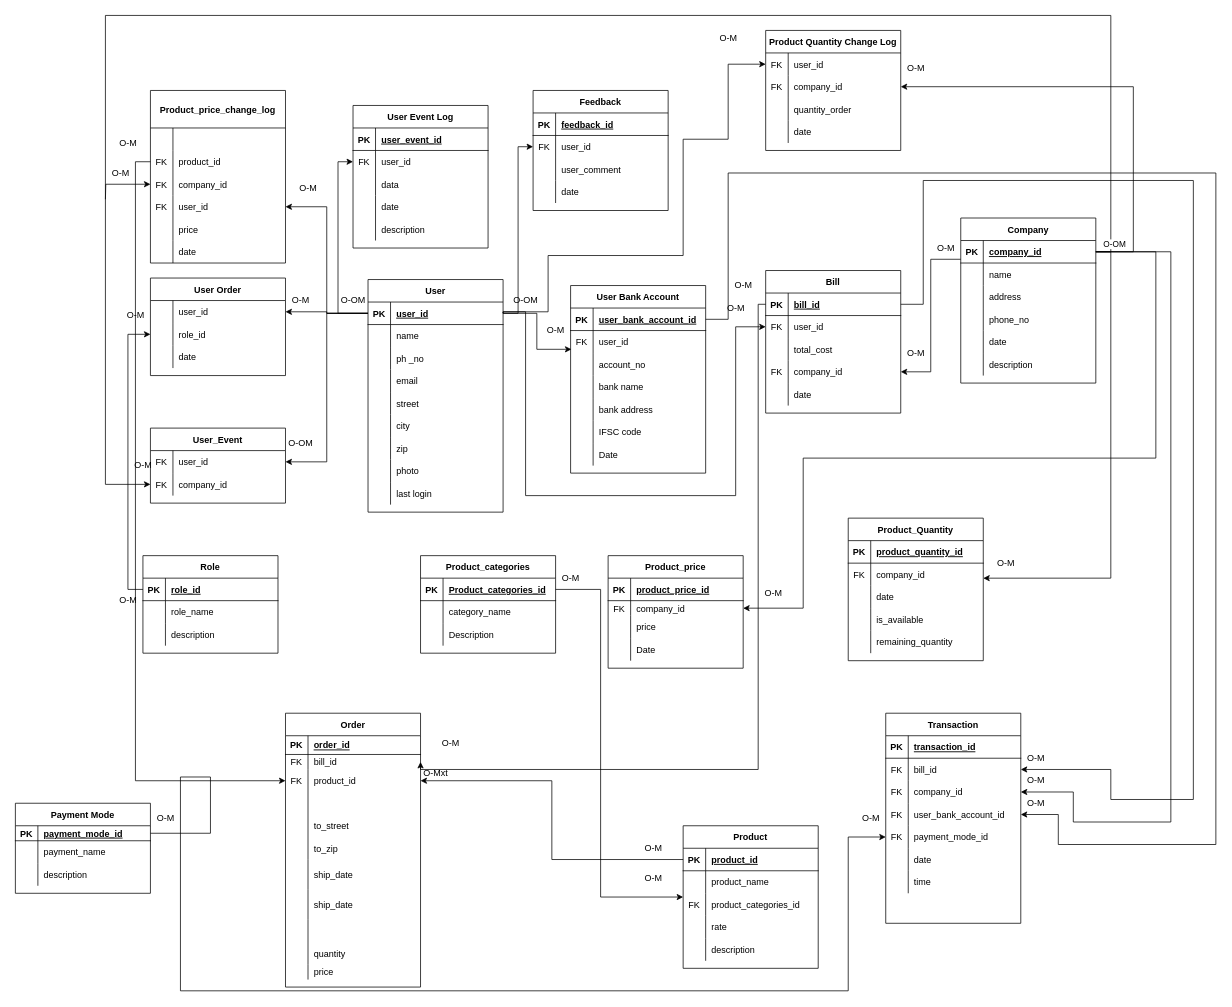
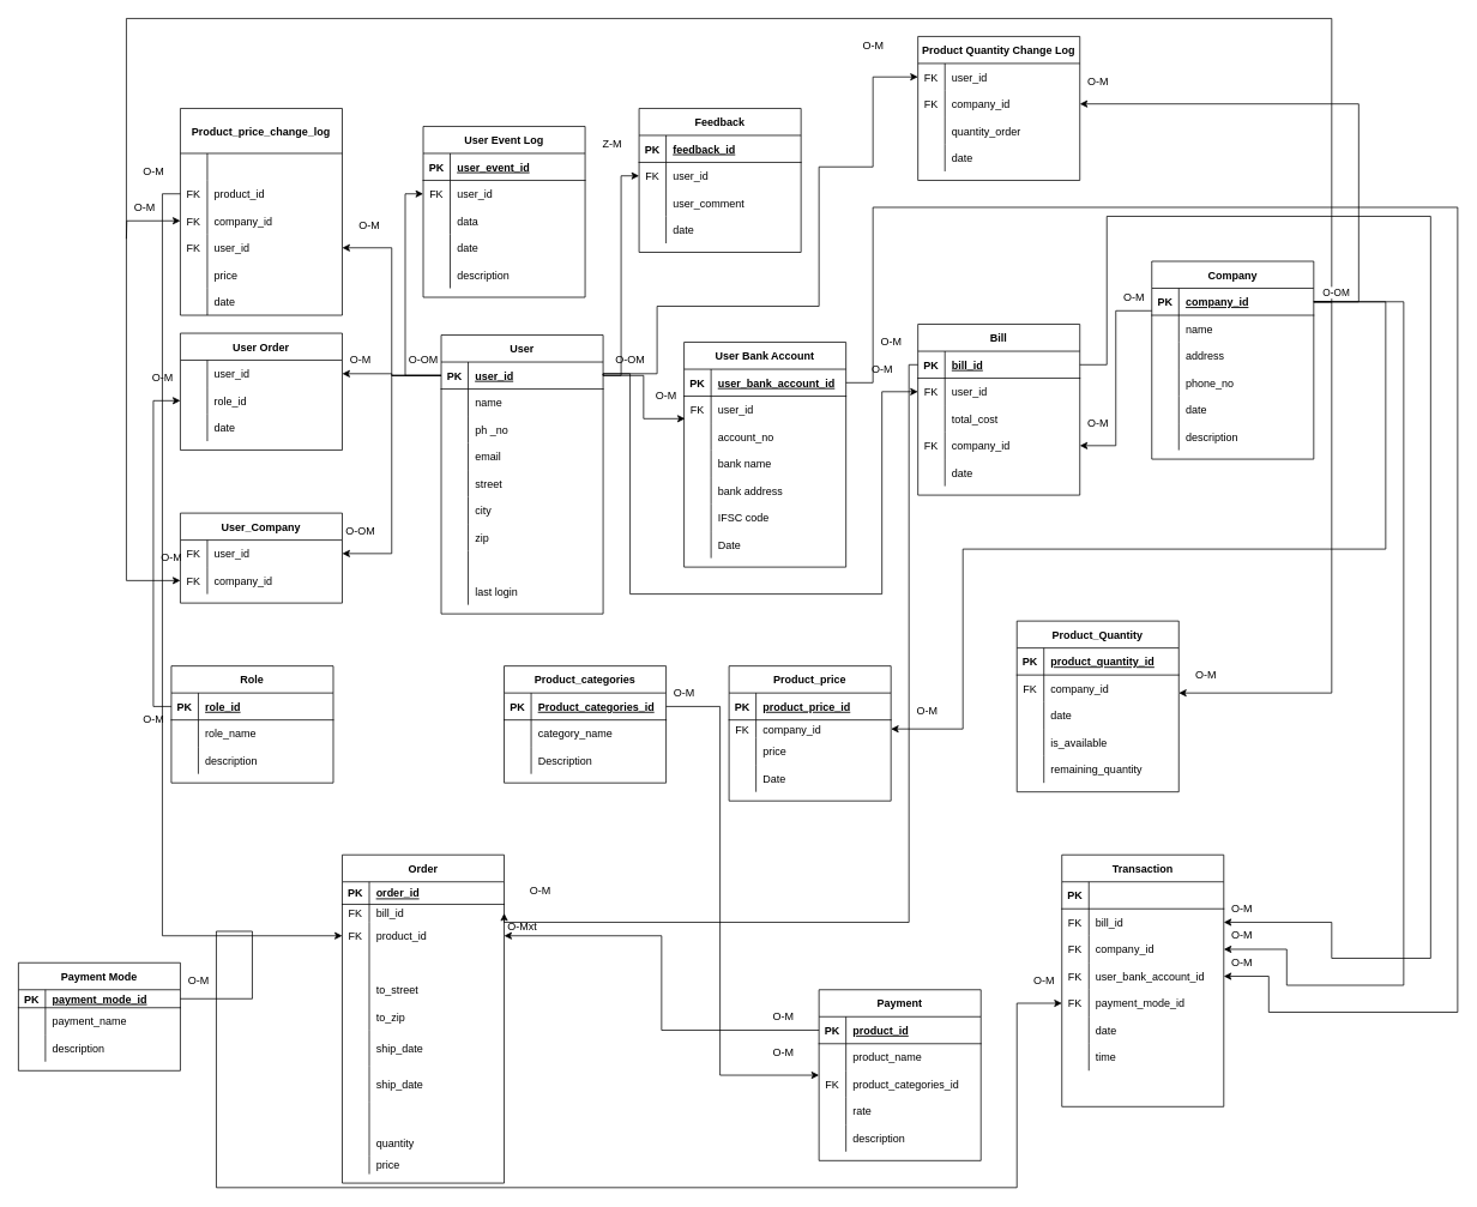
+ <mxCell id="340" value="Z-M" style="text;html=1;align=center;verticalAlign=middle;resizable=0;points=[];autosize=1;strokeColor=none;fillColor=none;" vertex="1" parent="1"><mxGeometry x="660" y="150" width="40" height="20" as="geometry" /></mxCell>
- <mxCell id="108" value="User_Event" style="shape=table;startSize=30;container=1;collapsible=1;childLayout=tableLayout;fixedRows=1;rowLines=0;fontStyle=1;align=center;resizeLast=1;" parent="1" vertex="1"><mxGeometry y="570" width="180" height="100" as="geometry" x="200" /></mxCell>
+ <mxCell id="108" value="User_Company" style="shape=table;startSize=30;container=1;collapsible=1;childLayout=tableLayout;fixedRows=1;rowLines=0;fontStyle=1;align=center;resizeLast=1;" parent="1" vertex="1"><mxGeometry y="570" width="180" height="100" as="geometry" x="200" /></mxCell>
- <mxCell id="26" value="photo" style="shape=partialRectangle;connectable=0;fillColor=none;top=0;left=0;bottom=0;right=0;align=left;spacingLeft=6;overflow=hidden;" parent="24" vertex="1"><mxGeometry x="30" width="150" height="30" as="geometry"><mxRectangle width="150" height="30" as="alternateBounds" /></mxGeometry></mxCell>
- <mxCell id="221" value="transaction_id" style="shape=partialRectangle;connectable=0;fillColor=none;top=0;left=0;bottom=0;right=0;align=left;spacingLeft=6;fontStyle=5;overflow=hidden;" parent="219" vertex="1"><mxGeometry x="30" width="150" height="30" as="geometry"><mxRectangle width="150" height="30" as="alternateBounds" /></mxGeometry></mxCell>
- <mxCell id="154" value="Product" style="shape=table;startSize=30;container=1;collapsible=1;childLayout=tableLayout;fixedRows=1;rowLines=0;fontStyle=1;align=center;resizeLast=1;" parent="1" vertex="1"><mxGeometry x="910" y="1100" width="180" height="190" as="geometry" /></mxCell>
+ <mxCell id="154" value="Payment" style="shape=table;startSize=30;container=1;collapsible=1;childLayout=tableLayout;fixedRows=1;rowLines=0;fontStyle=1;align=center;resizeLast=1;" parent="1" vertex="1"><mxGeometry x="910" y="1100" width="180" height="190" as="geometry" /></mxCell>
